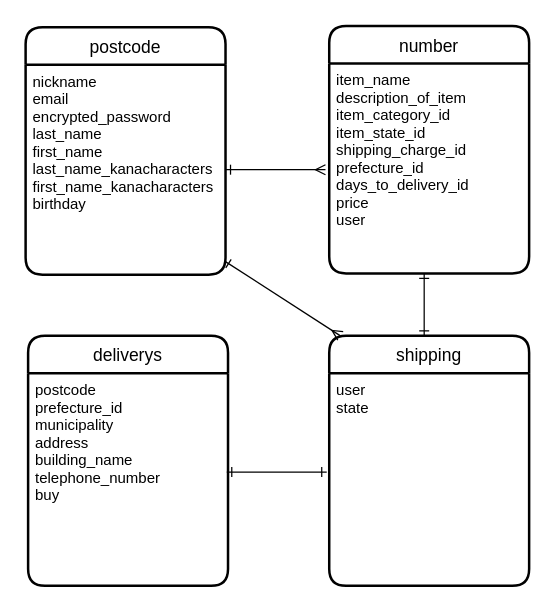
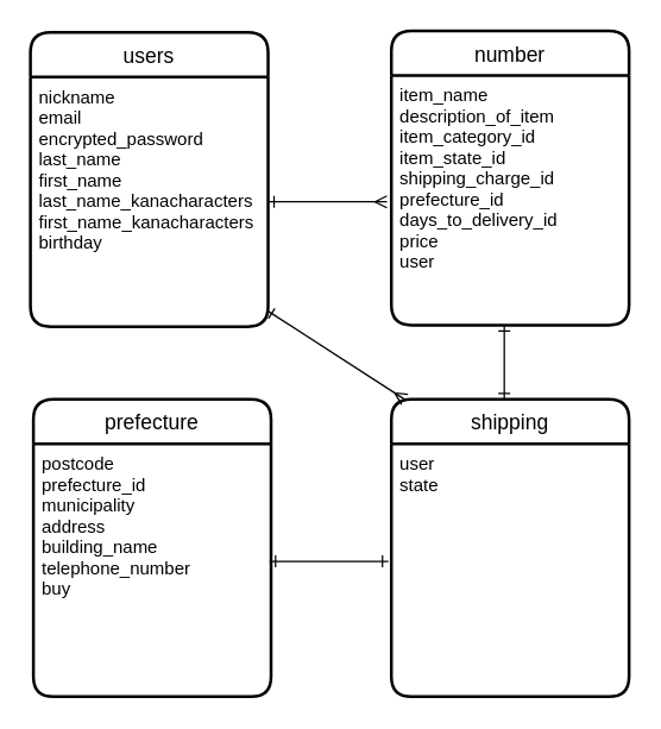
- <mxCell id="2" value="postcode" style="swimlane;childLayout=stackLayout;horizontal=1;startSize=30;horizontalStack=0;rounded=1;fontSize=14;fontStyle=0;strokeWidth=2;resizeParent=0;resizeLast=1;shadow=0;dashed=0;align=center;" parent="1" vertex="1"><mxGeometry y="21" width="160" height="198" as="geometry" x="20" /></mxCell>
+ <mxCell id="2" value="users" style="swimlane;childLayout=stackLayout;horizontal=1;startSize=30;horizontalStack=0;rounded=1;fontSize=14;fontStyle=0;strokeWidth=2;resizeParent=0;resizeLast=1;shadow=0;dashed=0;align=center;" parent="1" vertex="1"><mxGeometry y="21" width="160" height="198" as="geometry" x="20" /></mxCell>
- <mxCell id="6" value="deliverys" style="swimlane;childLayout=stackLayout;horizontal=1;startSize=30;horizontalStack=0;rounded=1;fontSize=14;fontStyle=0;strokeWidth=2;resizeParent=0;resizeLast=1;shadow=0;dashed=0;align=center;" parent="1" vertex="1"><mxGeometry x="22" y="268" width="160" height="200" as="geometry" /></mxCell>
+ <mxCell id="6" value="prefecture" style="swimlane;childLayout=stackLayout;horizontal=1;startSize=30;horizontalStack=0;rounded=1;fontSize=14;fontStyle=0;strokeWidth=2;resizeParent=0;resizeLast=1;shadow=0;dashed=0;align=center;" parent="1" vertex="1"><mxGeometry x="22" y="268" width="160" height="200" as="geometry" /></mxCell>
